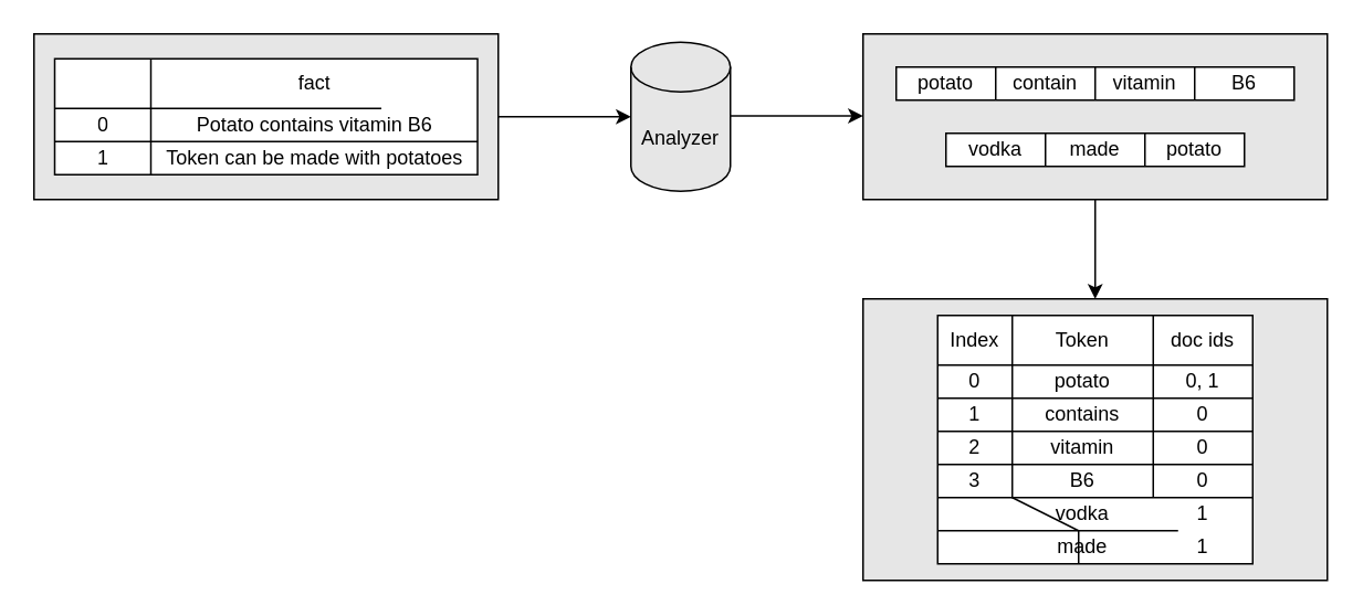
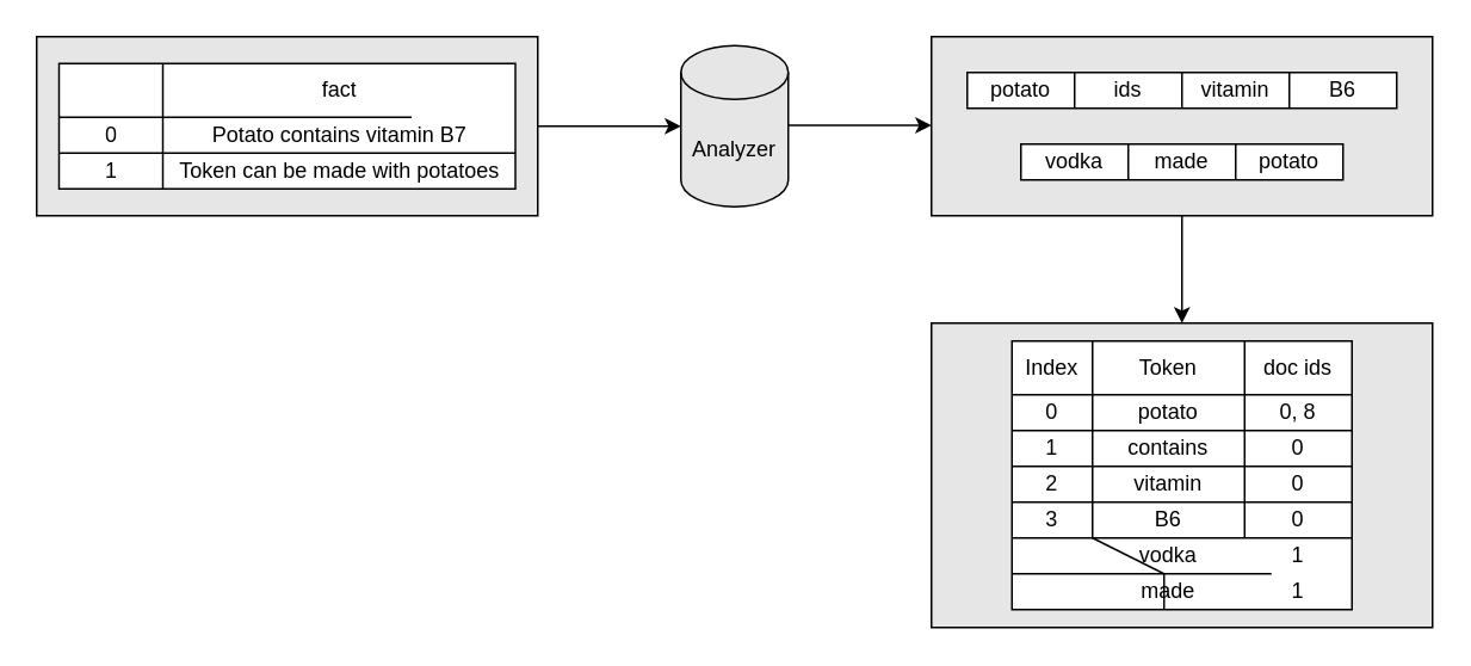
- <mxCell id="47" value="contain" style="shape=partialRectangle;html=1;whiteSpace=wrap;connectable=0;overflow=hidden;fillColor=none;top=0;left=0;bottom=0;right=0;" vertex="1" parent="45"><mxGeometry x="60" width="60" height="20" as="geometry" /></mxCell>
+ <mxCell id="47" value="ids" style="shape=partialRectangle;html=1;whiteSpace=wrap;connectable=0;overflow=hidden;fillColor=none;top=0;left=0;bottom=0;right=0;" vertex="1" parent="45"><mxGeometry x="60" width="60" height="20" as="geometry" /></mxCell>
- <mxCell id="11" value="Potato contains vitamin B6" style="shape=partialRectangle;html=1;whiteSpace=wrap;connectable=0;overflow=hidden;fillColor=none;top=0;left=0;bottom=0;right=0;" vertex="1" parent="9"><mxGeometry x="58" width="197" height="20" as="geometry" /></mxCell>
+ <mxCell id="11" value="Potato contains vitamin B7" style="shape=partialRectangle;html=1;whiteSpace=wrap;connectable=0;overflow=hidden;fillColor=none;top=0;left=0;bottom=0;right=0;" vertex="1" parent="9"><mxGeometry x="58" width="197" height="20" as="geometry" /></mxCell>
- <mxCell id="23" value="0, 1" style="shape=partialRectangle;html=1;whiteSpace=wrap;connectable=0;overflow=hidden;fillColor=none;top=0;left=0;bottom=0;right=0;" vertex="1" parent="20"><mxGeometry x="130" width="60" height="20" as="geometry" /></mxCell>
+ <mxCell id="23" value="0, 8" style="shape=partialRectangle;html=1;whiteSpace=wrap;connectable=0;overflow=hidden;fillColor=none;top=0;left=0;bottom=0;right=0;" vertex="1" parent="20"><mxGeometry x="130" width="60" height="20" as="geometry" /></mxCell>
